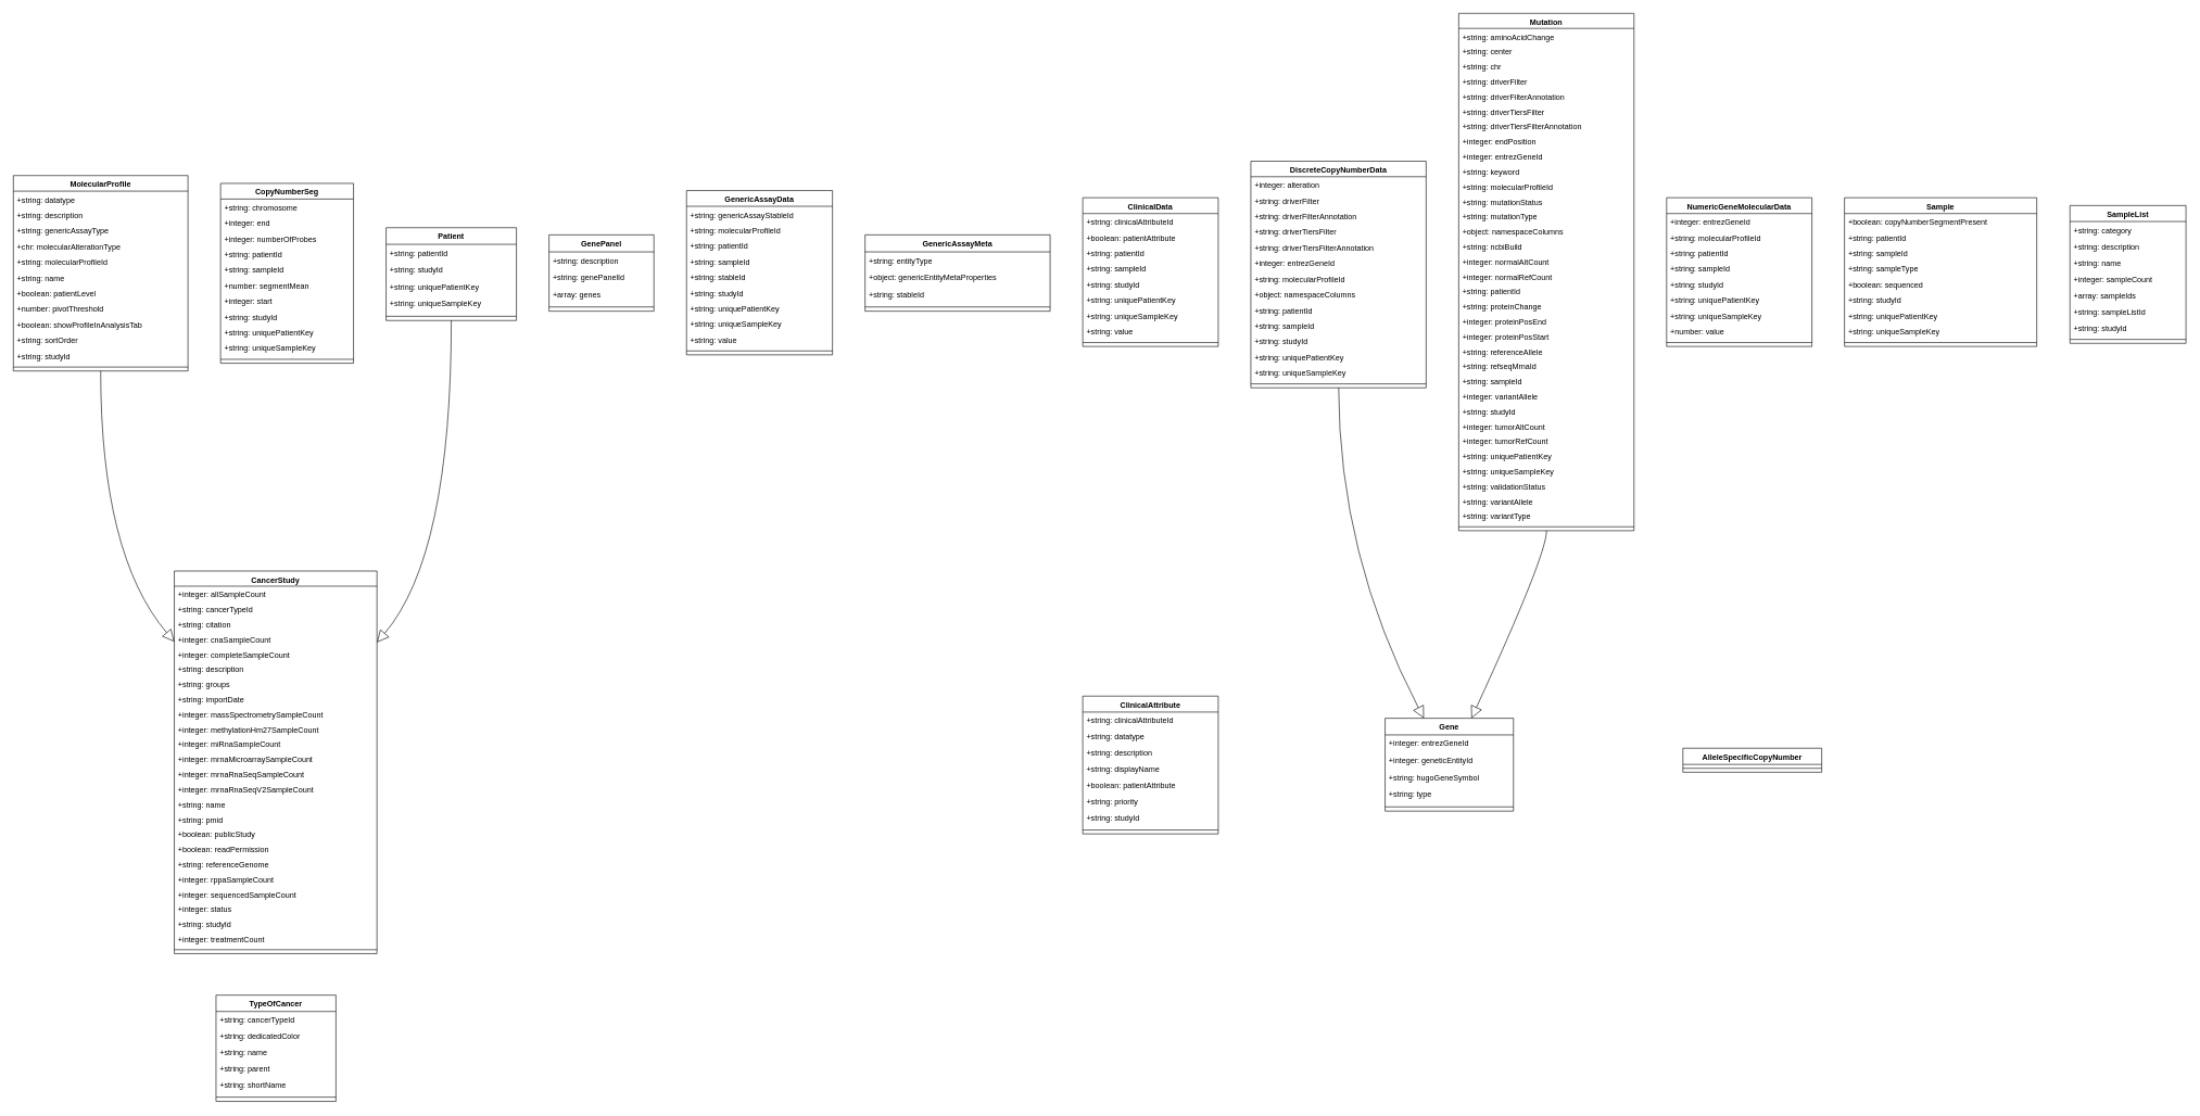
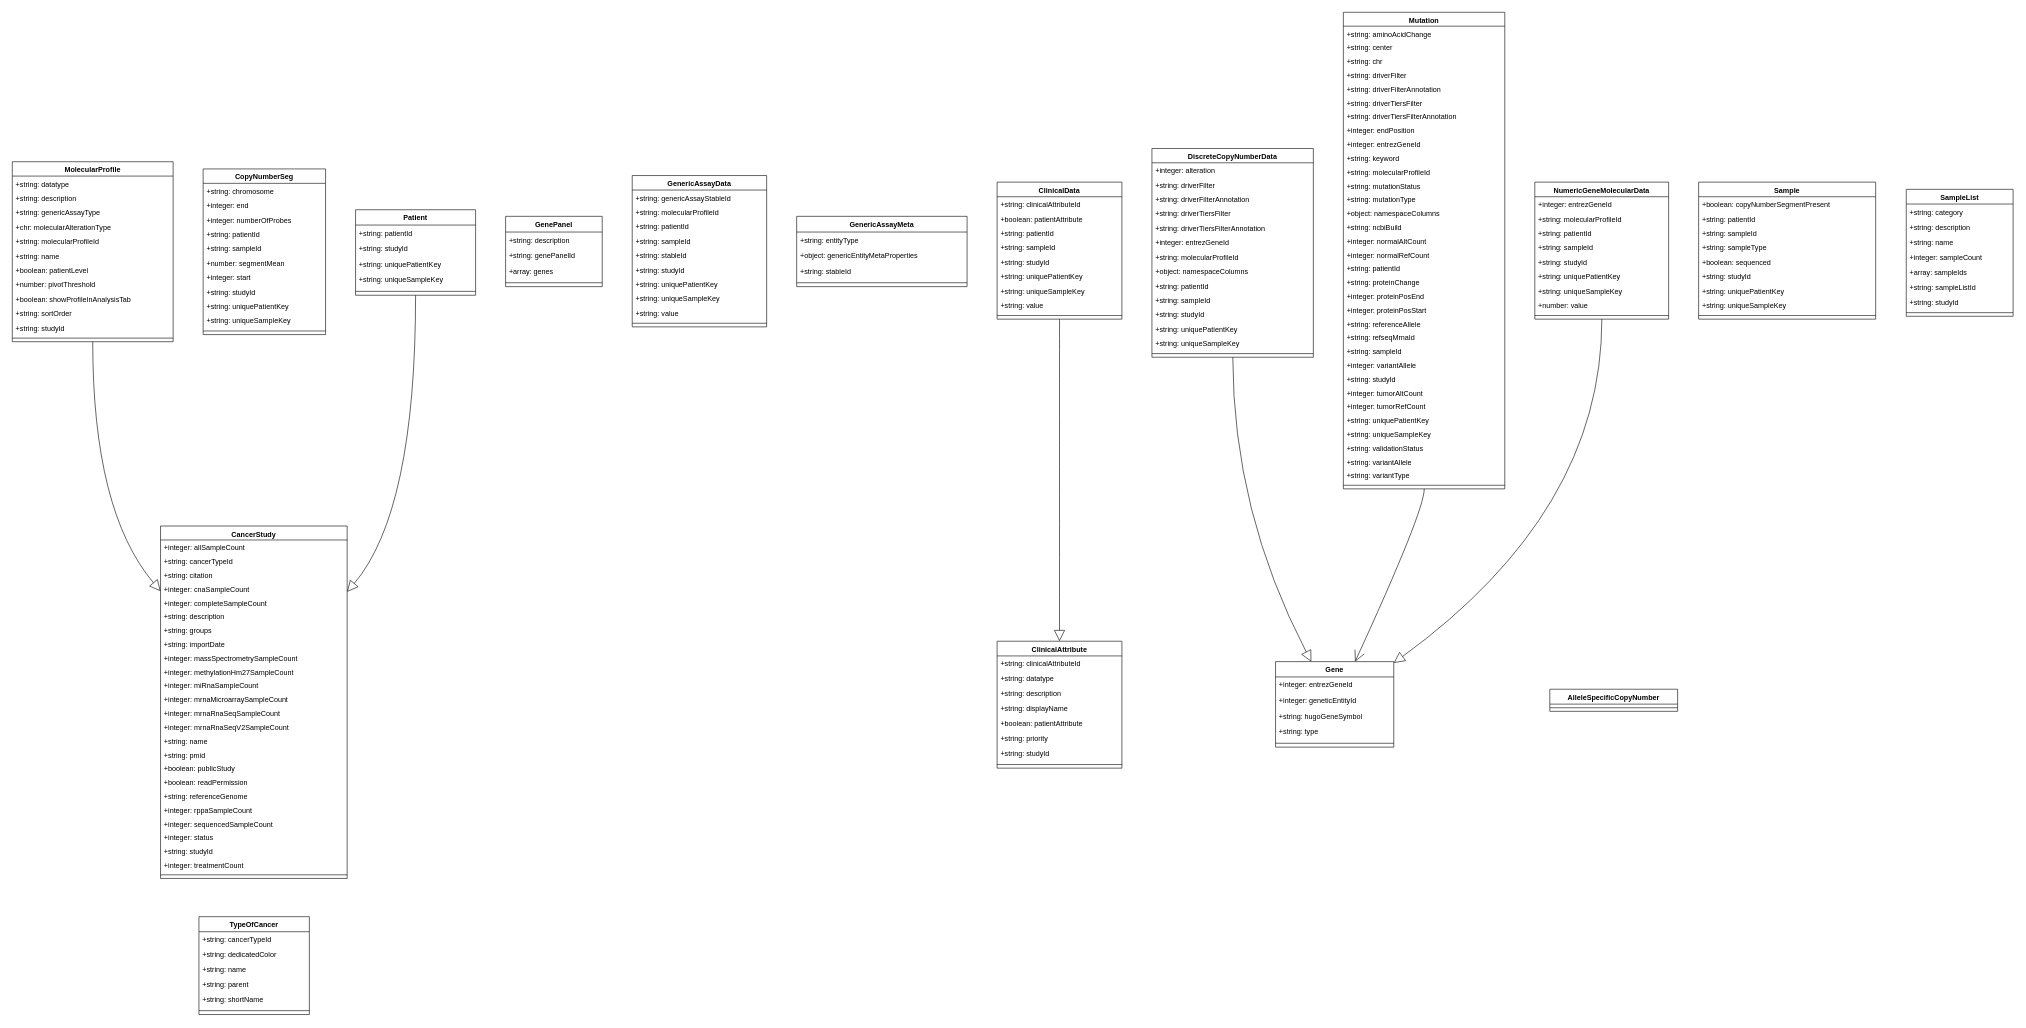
+ <mxCell id="193" value="" style="curved=1;startArrow=none;endArrow=block;endSize=16;endFill=0;exitX=0.5;exitY=1.001;entryX=0.5;entryY=0.002;rounded=0;" parent="1" source="37" target="28" edge="1"><mxGeometry relative="1" as="geometry"><Array as="points" /></mxGeometry></mxCell>
+ <mxCell id="197" value="" style="curved=1;startArrow=none;endArrow=block;endSize=16;endFill=0;exitX=0.501;exitY=1.001;entryX=0.998;entryY=0.017;rounded=0;" parent="1" source="149" target="74" edge="1"><mxGeometry relative="1" as="geometry"><Array as="points"><mxPoint x="2669" y="851" /></Array></mxGeometry></mxCell>
- <mxCell id="196" value="" style="curved=1;startArrow=none;endArrow=block;endSize=16;endFill=0;exitX=0.501;exitY=1.0;entryX=0.672;entryY=0.002;rounded=0;" parent="1" source="114" target="74" edge="1"><mxGeometry relative="1" as="geometry"><Array as="points"><mxPoint x="2373" y="851" /></Array></mxGeometry></mxCell>
+ <mxCell id="196" value="" style="curved=1;startArrow=none;endArrow=open;endSize=16;endFill=0;exitX=0.501;exitY=1.0;entryX=0.672;entryY=0.002;rounded=0;" parent="1" source="114" target="74" edge="1"><mxGeometry relative="1" as="geometry"><Array as="points"><mxPoint x="2373" y="851" /></Array></mxGeometry></mxCell>
